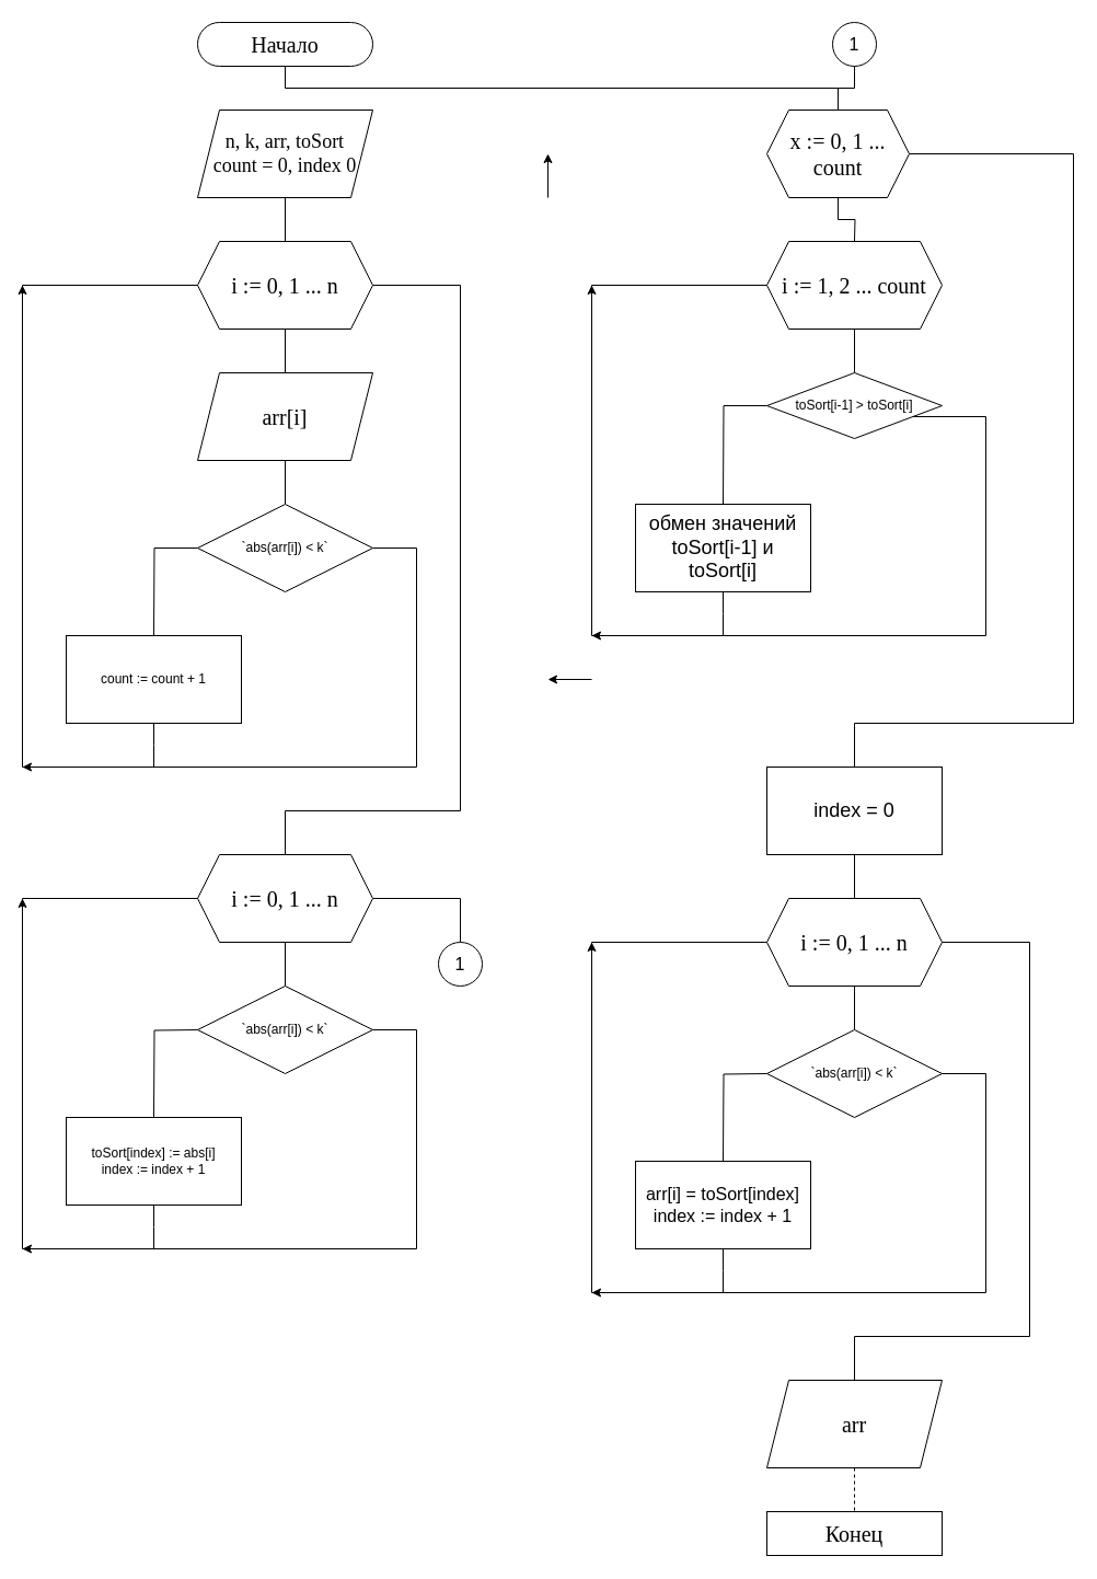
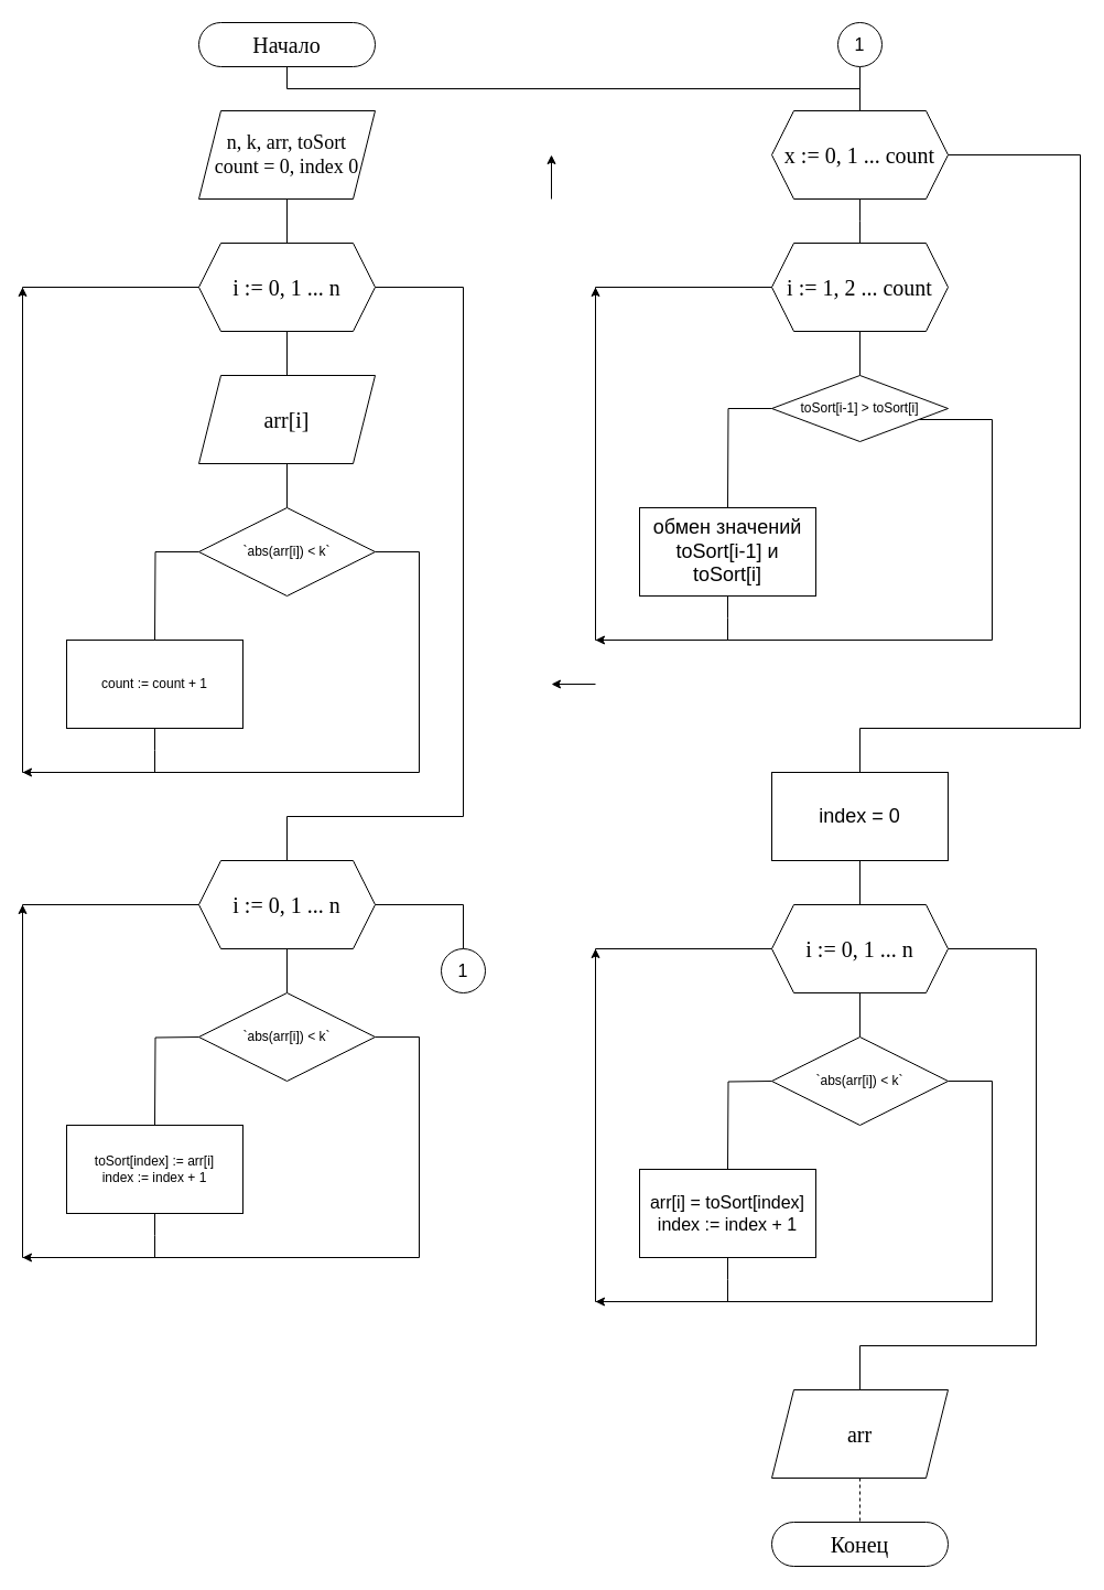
- <mxCell id="36" value="x := 0, 1 ... count" style="shape=hexagon;perimeter=hexagonPerimeter2;whiteSpace=wrap;html=1;fixedSize=1;size=20;fontFamily=Times New Roman;fontStyle=0;fontSize=20;" vertex="1" parent="1"><mxGeometry x="700" y="100" width="130" height="80" as="geometry" /></mxCell>
+ <mxCell id="36" value="x := 0, 1 ... count" style="shape=hexagon;perimeter=hexagonPerimeter2;whiteSpace=wrap;html=1;fixedSize=1;size=20;fontFamily=Times New Roman;fontStyle=0;fontSize=20;" vertex="1" parent="1"><mxGeometry x="700" y="100" width="160" height="80" as="geometry" /></mxCell>
- <mxCell id="25" value="toSort[index] := abs[i]&lt;br&gt;index := index + 1" style="rounded=0;whiteSpace=wrap;html=1;" vertex="1" parent="1"><mxGeometry x="60" y="1020" width="160" height="80" as="geometry" /></mxCell>
+ <mxCell id="25" value="toSort[index] := arr[i]&lt;br&gt;index := index + 1" style="rounded=0;whiteSpace=wrap;html=1;" vertex="1" parent="1"><mxGeometry x="60" y="1020" width="160" height="80" as="geometry" /></mxCell>
- <mxCell id="33" value="Конец" style="whiteSpace=wrap;html=1;arcSize=50;fontFamily=Times New Roman;fontStyle=0;fontSize=20;rounded=0;" vertex="1" parent="1"><mxGeometry x="700" y="1380" width="160" height="40" as="geometry" /></mxCell>
+ <mxCell id="33" value="Конец" style="rounded=1;whiteSpace=wrap;html=1;arcSize=50;fontFamily=Times New Roman;fontStyle=0;fontSize=20;" vertex="1" parent="1"><mxGeometry x="700" y="1380" width="160" height="40" as="geometry" /></mxCell>
